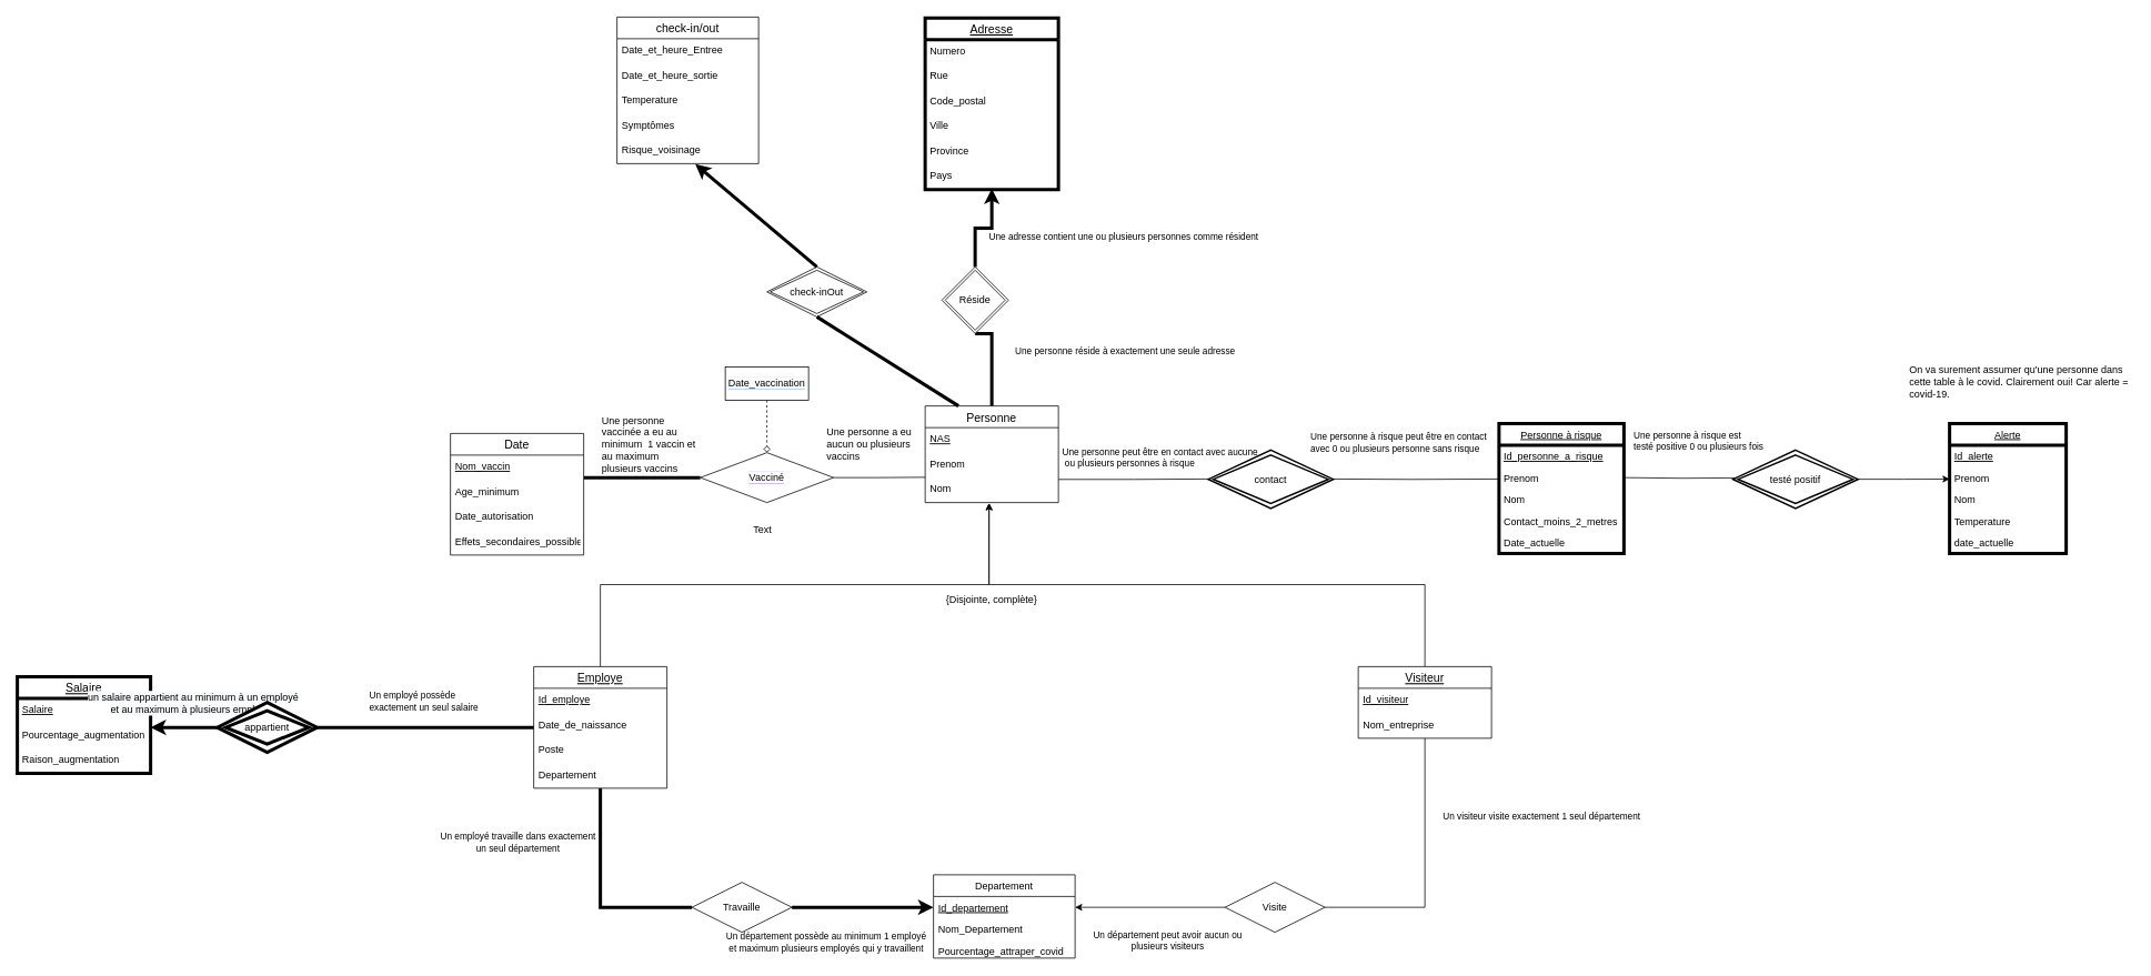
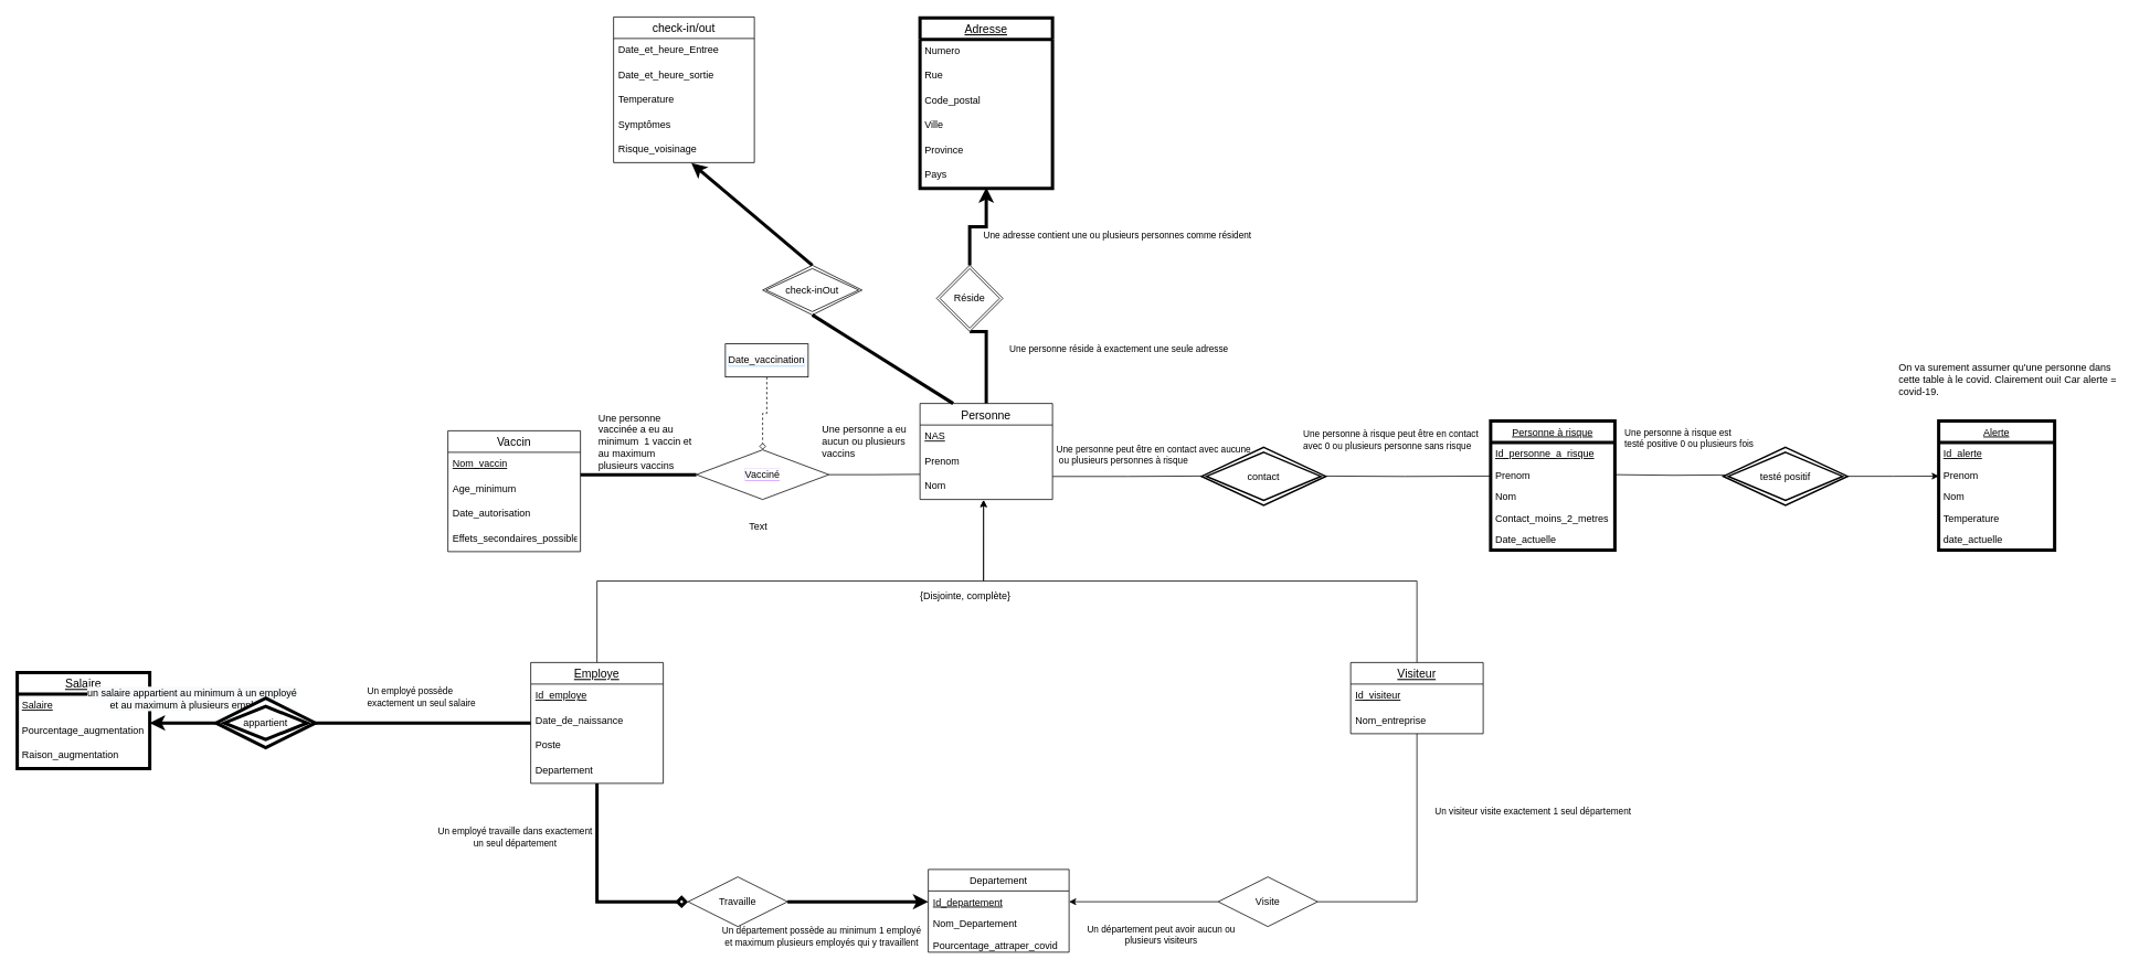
- <mxCell id="62" value="&lt;span style=&quot;background-color: rgb(252 , 252 , 252)&quot;&gt;Date_vaccination&lt;/span&gt;" style="whiteSpace=wrap;html=1;align=center;labelBackgroundColor=#99CCFF;" parent="1" vertex="1"><mxGeometry x="870" y="440" width="100" height="40" as="geometry" /></mxCell>
+ <mxCell id="62" value="&lt;span style=&quot;background-color: rgb(252 , 252 , 252)&quot;&gt;Date_vaccination&lt;/span&gt;" style="whiteSpace=wrap;html=1;align=center;labelBackgroundColor=#99CCFF;" parent="1" vertex="1"><mxGeometry x="875" y="415" width="100" height="40" as="geometry" /></mxCell>
- <mxCell id="56" value="Date" style="swimlane;fontStyle=0;childLayout=stackLayout;horizontal=1;startSize=26;horizontalStack=0;resizeParent=1;resizeParentMax=0;resizeLast=0;collapsible=1;marginBottom=0;align=center;fontSize=14;labelBackgroundColor=none;" parent="1" vertex="1"><mxGeometry x="540" y="520" width="160" height="146" as="geometry" /></mxCell>
+ <mxCell id="56" value="Vaccin" style="swimlane;fontStyle=0;childLayout=stackLayout;horizontal=1;startSize=26;horizontalStack=0;resizeParent=1;resizeParentMax=0;resizeLast=0;collapsible=1;marginBottom=0;align=center;fontSize=14;labelBackgroundColor=none;" parent="1" vertex="1"><mxGeometry x="540" y="520" width="160" height="146" as="geometry" /></mxCell>
- <mxCell id="34" value="{Disjointe, complète}" style="text;html=1;strokeColor=none;fillColor=none;align=center;verticalAlign=middle;whiteSpace=wrap;rounded=0;" parent="1" vertex="1"><mxGeometry x="1125" y="710" width="130" height="20" as="geometry" /></mxCell>
+ <mxCell id="34" value="{Disjointe, complète}" style="text;html=1;strokeColor=none;fillColor=none;align=center;verticalAlign=middle;whiteSpace=wrap;rounded=0;" parent="1" vertex="1"><mxGeometry x="1100" y="710" width="130" height="20" as="geometry" /></mxCell>
- <mxCell id="15" style="edgeStyle=orthogonalEdgeStyle;rounded=0;orthogonalLoop=1;jettySize=auto;html=1;exitX=0.5;exitY=1;exitDx=0;exitDy=0;entryX=0;entryY=0.5;entryDx=0;entryDy=0;endArrow=none;endFill=0;strokeWidth=4;startArrow=none;startFill=0;" parent="1" source="19" target="37" edge="1"><mxGeometry relative="1" as="geometry" /></mxCell>
+ <mxCell id="15" style="edgeStyle=orthogonalEdgeStyle;rounded=0;orthogonalLoop=1;jettySize=auto;html=1;exitX=0.5;exitY=1;exitDx=0;exitDy=0;entryX=0;entryY=0.5;entryDx=0;entryDy=0;endArrow=diamond;endFill=0;strokeWidth=4;startArrow=none;startFill=0;" parent="1" source="19" target="37" edge="1"><mxGeometry relative="1" as="geometry" /></mxCell>
